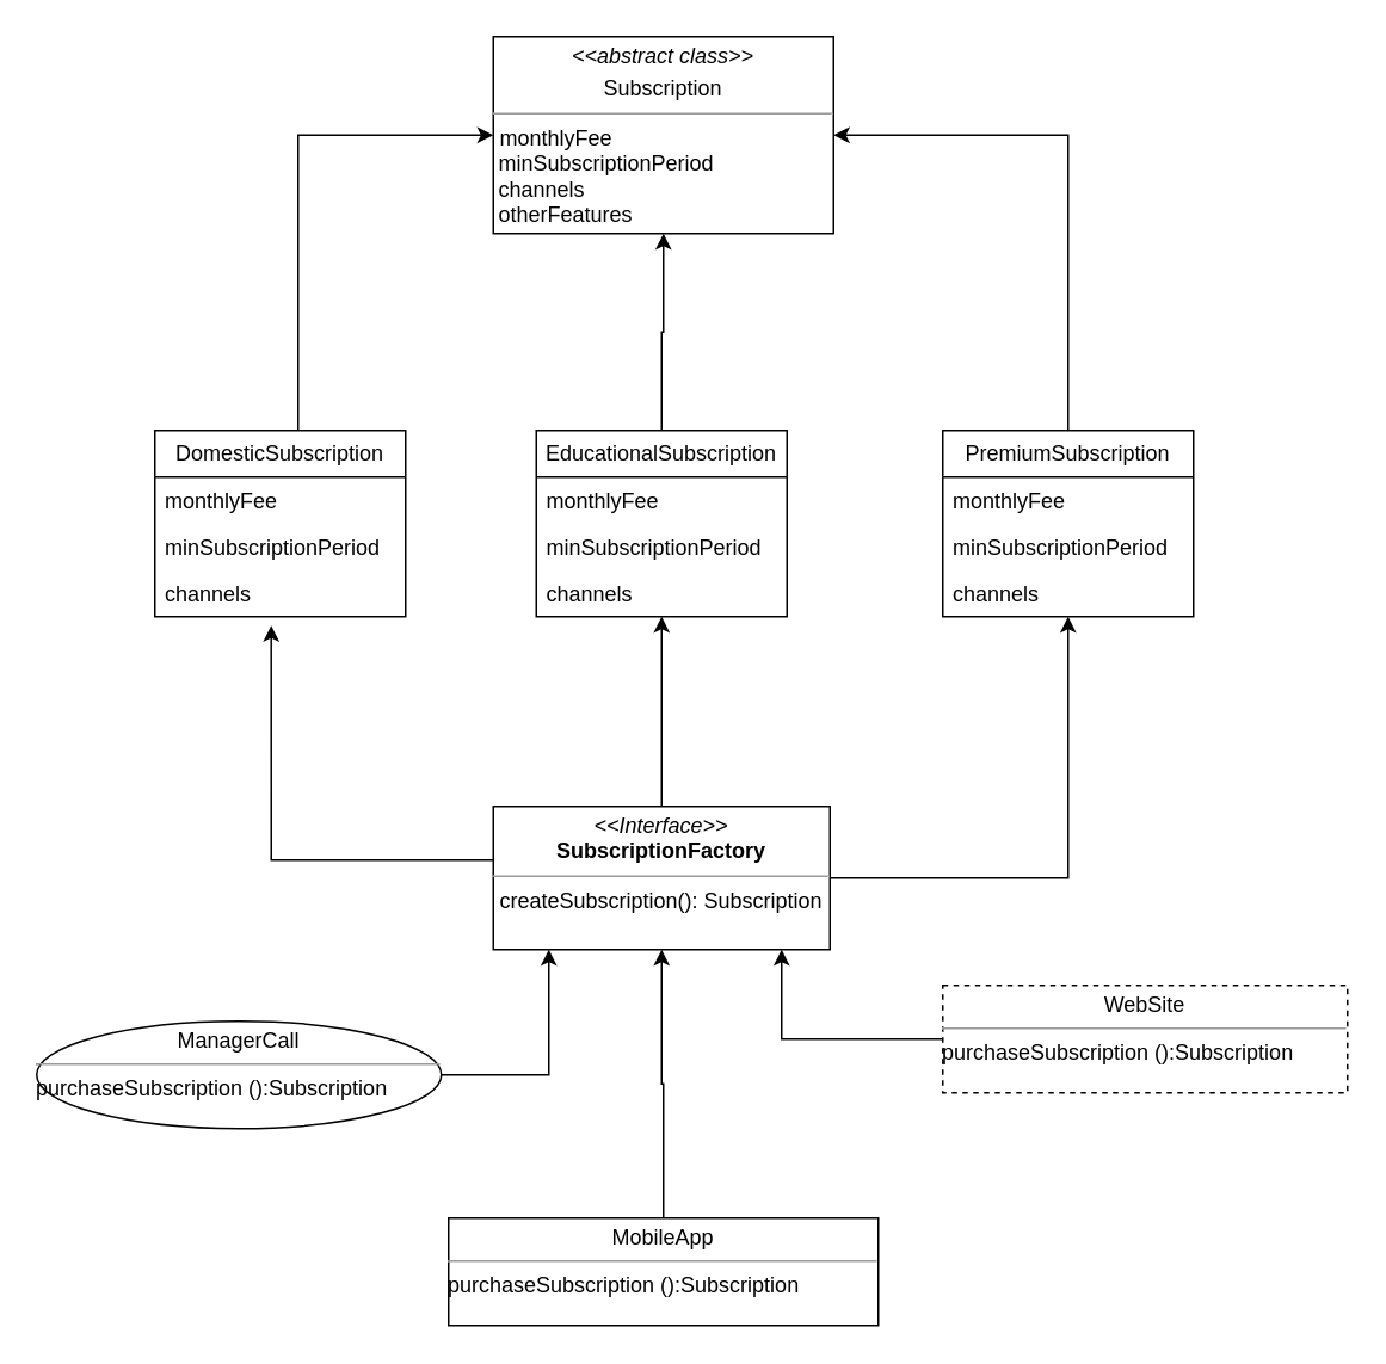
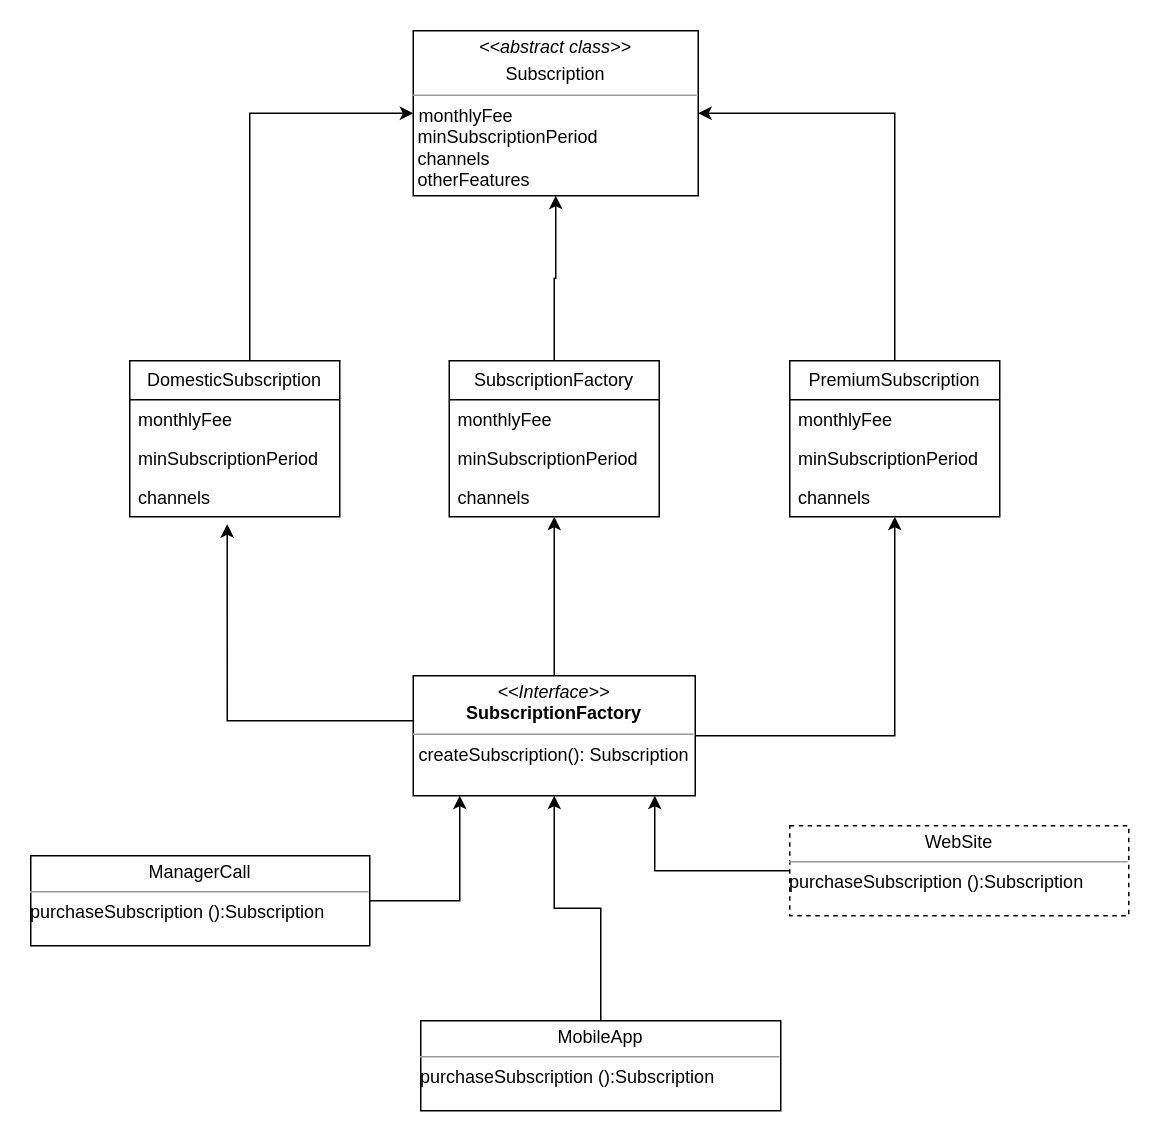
- <mxCell id="9" value="EducationalSubscription" style="swimlane;fontStyle=0;childLayout=stackLayout;horizontal=1;startSize=26;fillColor=none;horizontalStack=0;resizeParent=1;resizeParentMax=0;resizeLast=0;collapsible=1;marginBottom=0;whiteSpace=wrap;html=1;" vertex="1" parent="1"><mxGeometry x="299" y="240" width="140" height="104" as="geometry" /></mxCell>
+ <mxCell id="9" value="SubscriptionFactory" style="swimlane;fontStyle=0;childLayout=stackLayout;horizontal=1;startSize=26;fillColor=none;horizontalStack=0;resizeParent=1;resizeParentMax=0;resizeLast=0;collapsible=1;marginBottom=0;whiteSpace=wrap;html=1;" vertex="1" parent="1"><mxGeometry x="299" y="240" width="140" height="104" as="geometry" /></mxCell>
- <mxCell id="19" value="&lt;p style=&quot;margin:0px;margin-top:4px;text-align:center;&quot;&gt;ManagerCall&lt;br&gt;&lt;/p&gt;&lt;hr size=&quot;1&quot;&gt;&lt;div style=&quot;height:2px;&quot;&gt;purchaseSubscription ():Subscription&lt;/div&gt;" style="ellipse;verticalAlign=top;align=left;overflow=fill;fontSize=12;fontFamily=Helvetica;html=1;whiteSpace=wrap;" vertex="1" parent="1"><mxGeometry x="20" y="570" width="226" height="60" as="geometry" /></mxCell>
+ <mxCell id="19" value="&lt;p style=&quot;margin:0px;margin-top:4px;text-align:center;&quot;&gt;ManagerCall&lt;br&gt;&lt;/p&gt;&lt;hr size=&quot;1&quot;&gt;&lt;div style=&quot;height:2px;&quot;&gt;purchaseSubscription ():Subscription&lt;/div&gt;" style="verticalAlign=top;align=left;overflow=fill;fontSize=12;fontFamily=Helvetica;html=1;whiteSpace=wrap;" vertex="1" parent="1"><mxGeometry x="20" y="570" width="226" height="60" as="geometry" /></mxCell>
- <mxCell id="24" value="&lt;p style=&quot;margin:0px;margin-top:4px;text-align:center;&quot;&gt;MobileApp&lt;br&gt;&lt;/p&gt;&lt;hr size=&quot;1&quot;&gt;&lt;div style=&quot;height:2px;&quot;&gt;purchaseSubscription ():Subscription&lt;/div&gt;" style="verticalAlign=top;align=left;overflow=fill;fontSize=12;fontFamily=Helvetica;html=1;whiteSpace=wrap;" vertex="1" parent="1"><mxGeometry x="250" y="680" width="240" height="60" as="geometry" /></mxCell>
+ <mxCell id="24" value="&lt;p style=&quot;margin:0px;margin-top:4px;text-align:center;&quot;&gt;MobileApp&lt;br&gt;&lt;/p&gt;&lt;hr size=&quot;1&quot;&gt;&lt;div style=&quot;height:2px;&quot;&gt;purchaseSubscription ():Subscription&lt;/div&gt;" style="verticalAlign=top;align=left;overflow=fill;fontSize=12;fontFamily=Helvetica;html=1;whiteSpace=wrap;" vertex="1" parent="1"><mxGeometry x="280" y="680" width="240" height="60" as="geometry" /></mxCell>
